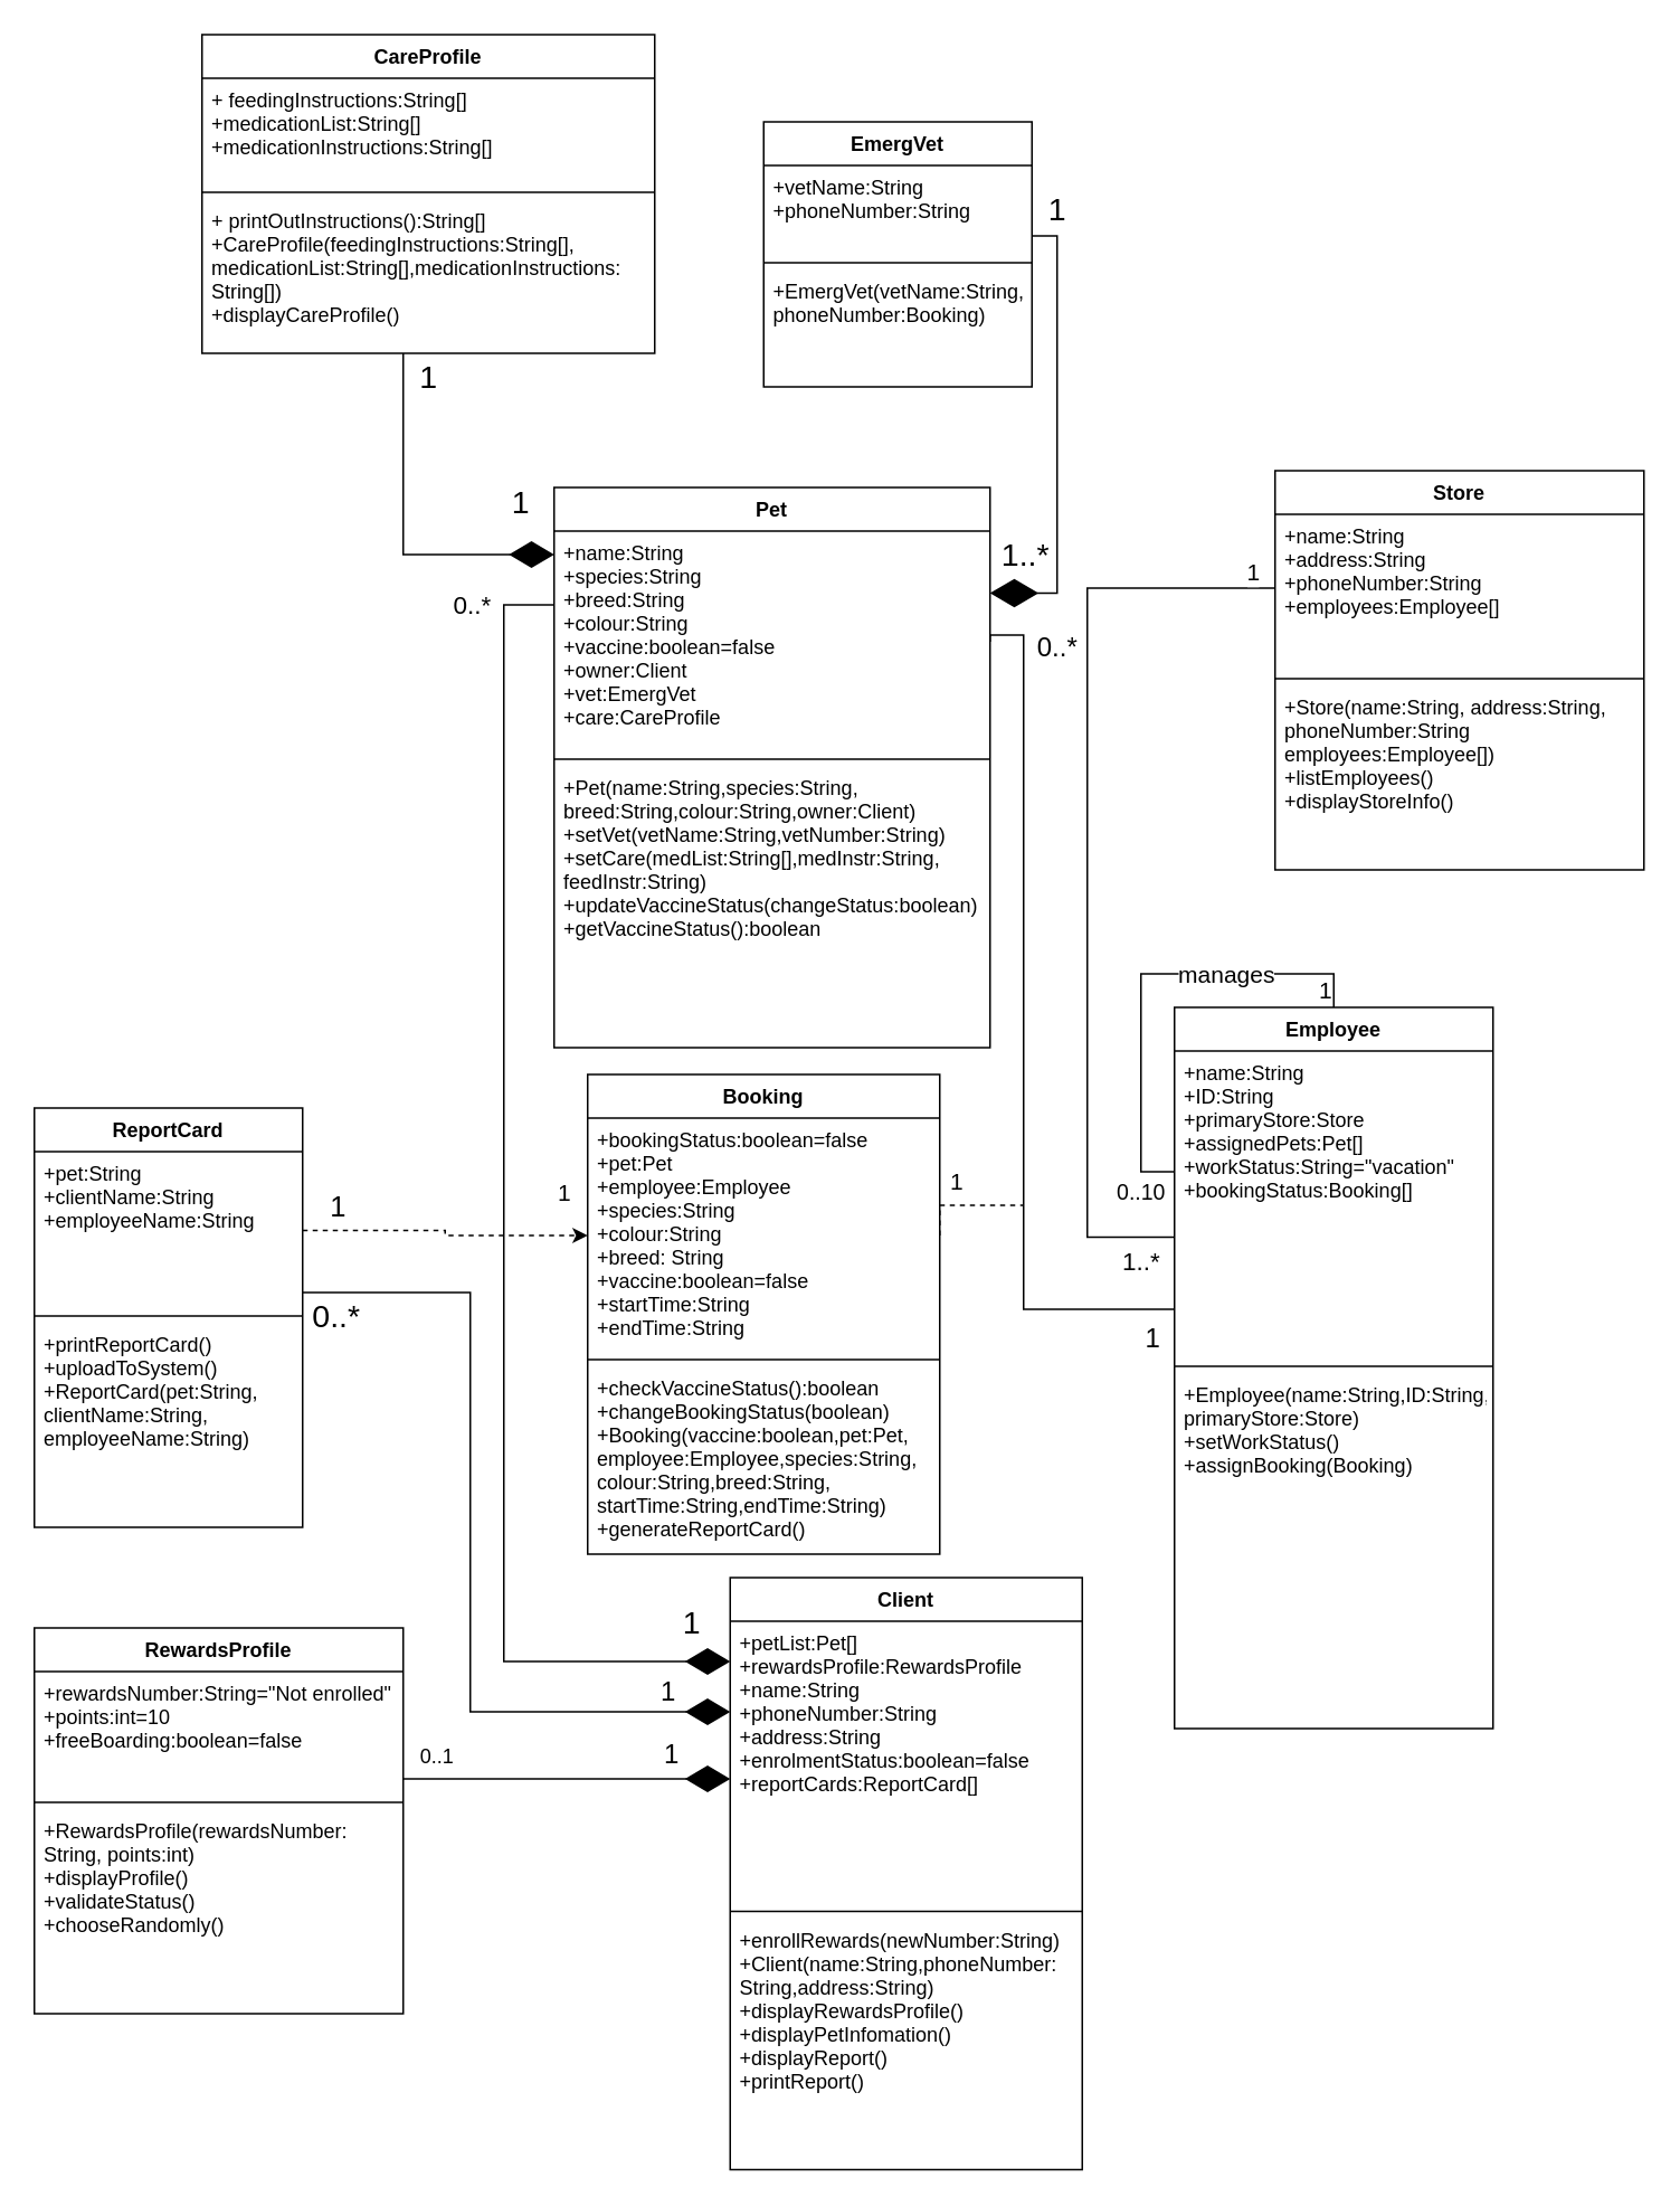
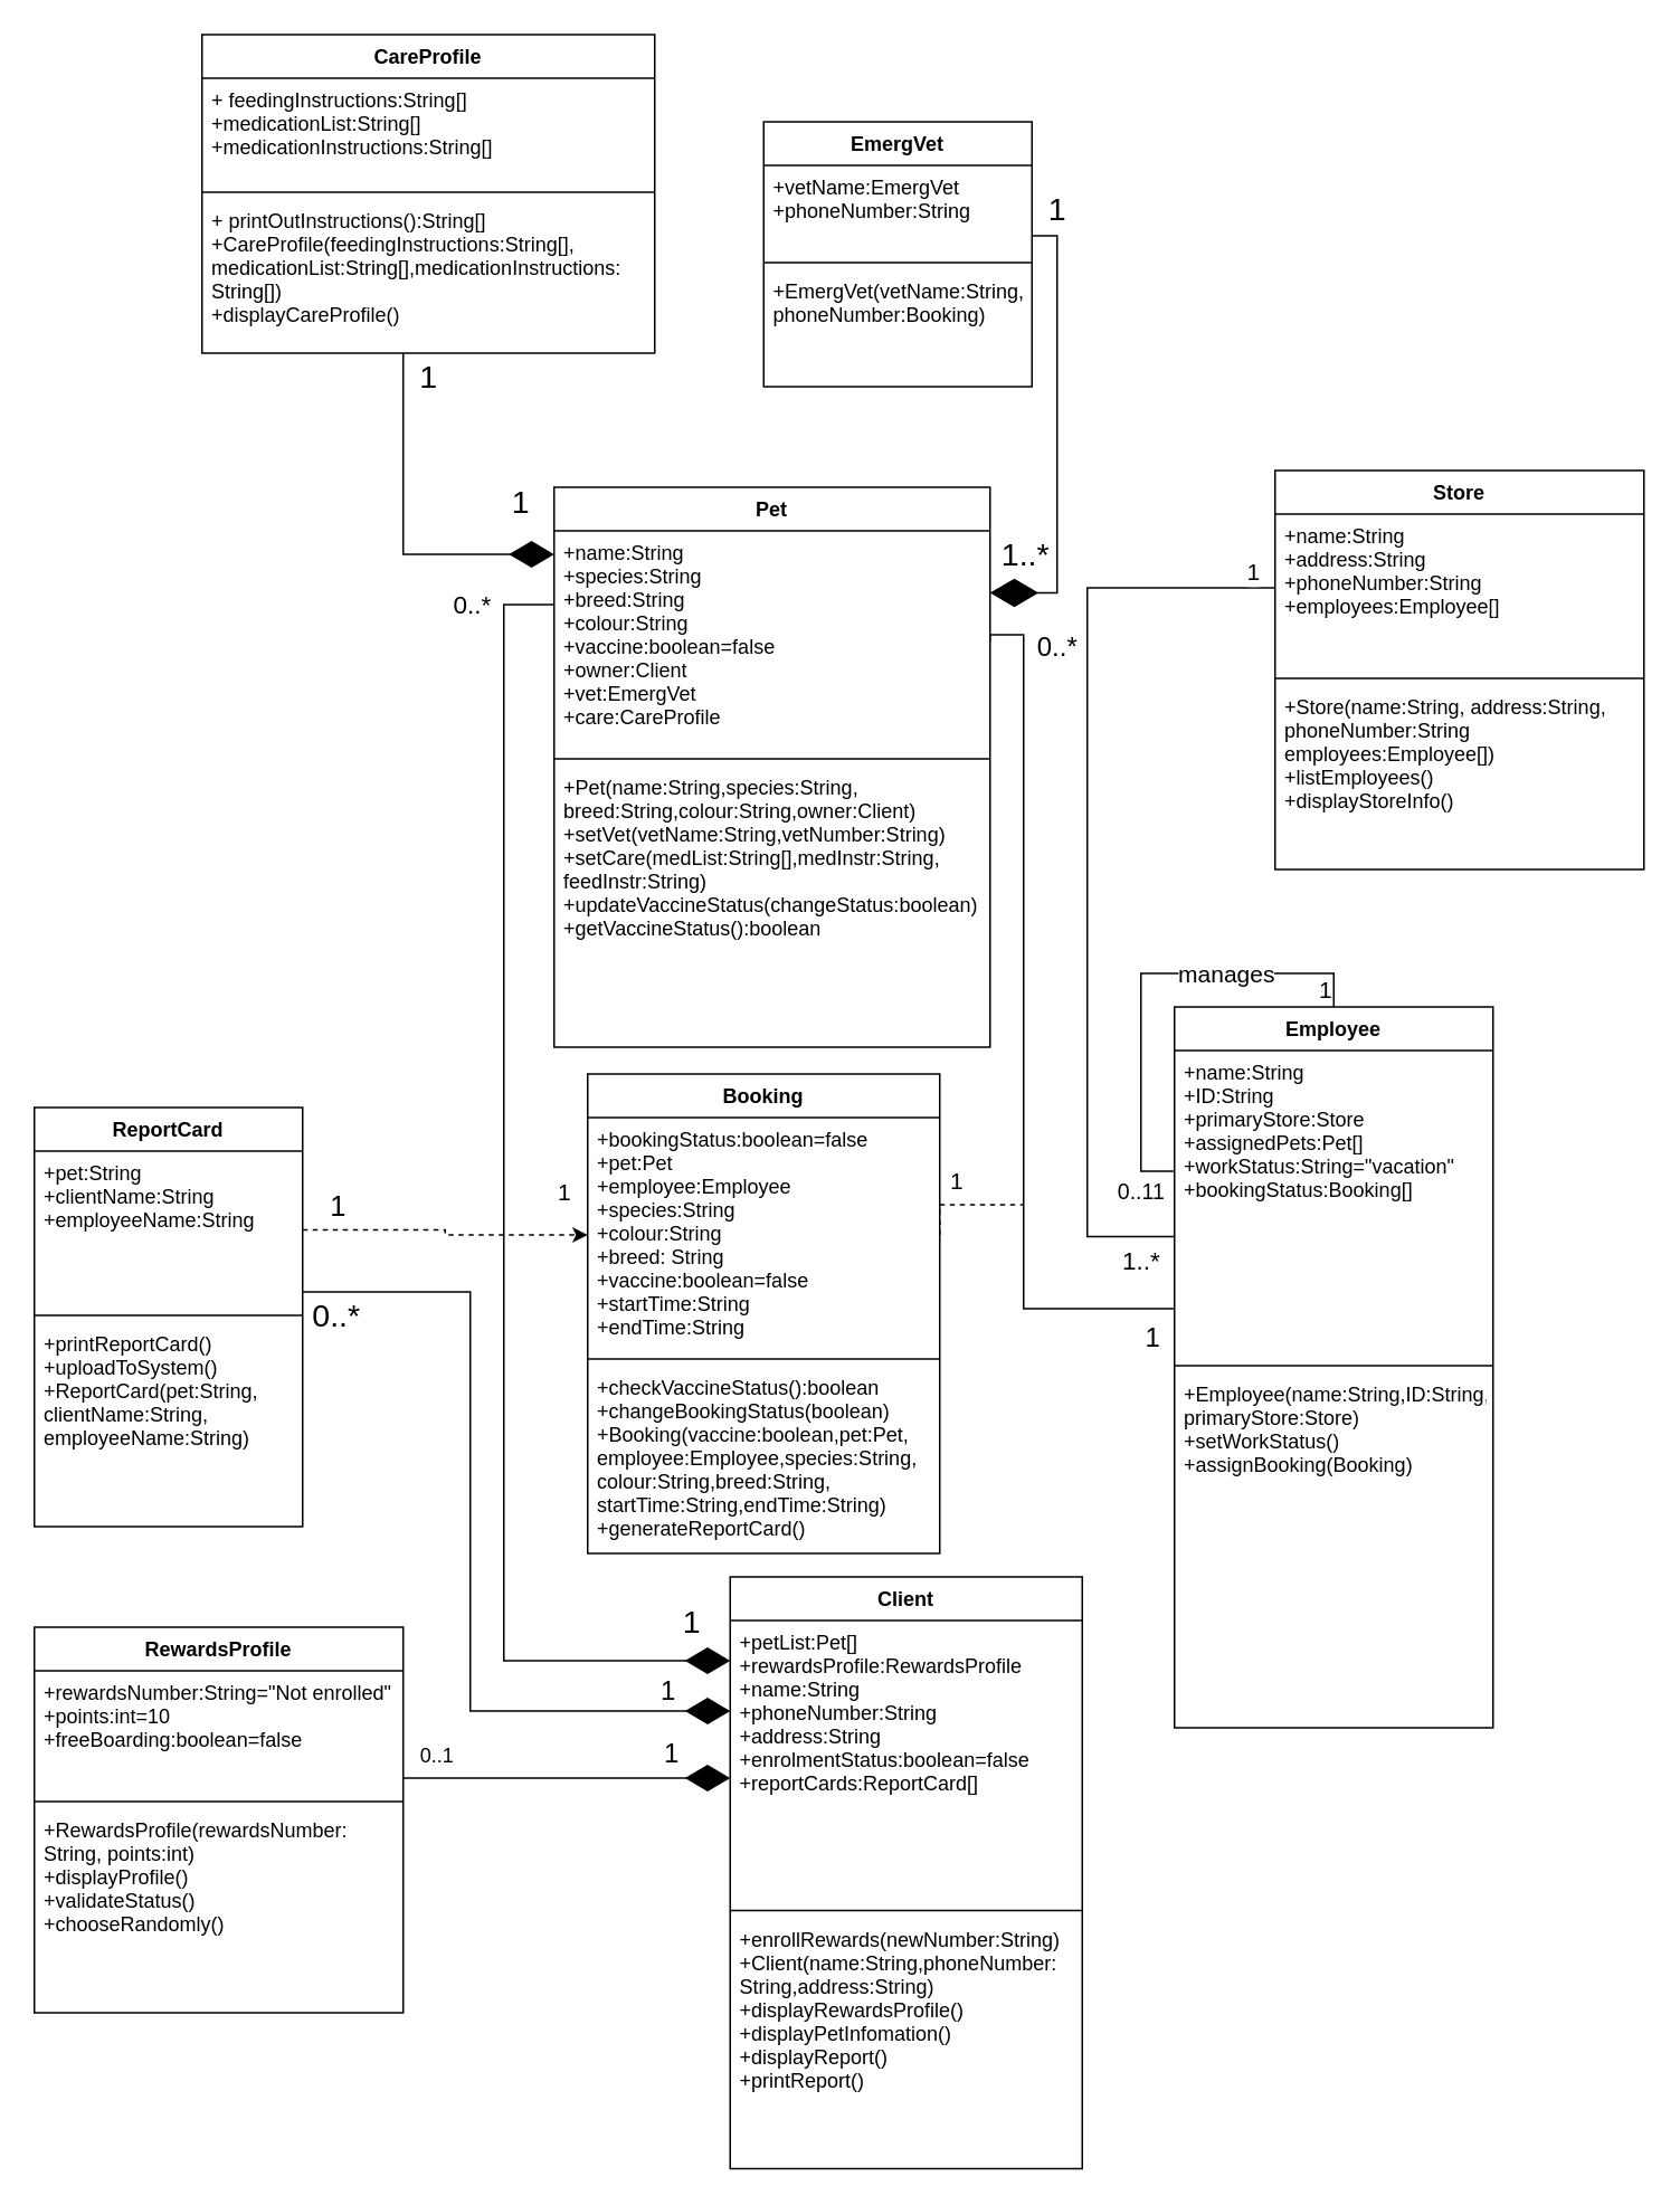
- <mxCell id="7" value="+vetName:String&#10;+phoneNumber:String" style="text;strokeColor=none;fillColor=none;align=left;verticalAlign=top;spacingLeft=4;spacingRight=4;overflow=hidden;rotatable=0;points=[[0,0.5],[1,0.5]];portConstraint=eastwest;" parent="6" vertex="1"><mxGeometry y="26" width="160" height="54" as="geometry" /></mxCell>
+ <mxCell id="7" value="+vetName:EmergVet&#10;+phoneNumber:String" style="text;strokeColor=none;fillColor=none;align=left;verticalAlign=top;spacingLeft=4;spacingRight=4;overflow=hidden;rotatable=0;points=[[0,0.5],[1,0.5]];portConstraint=eastwest;" parent="6" vertex="1"><mxGeometry y="26" width="160" height="54" as="geometry" /></mxCell>
- <mxCell id="38" value="&lt;font style=&quot;font-size: 13px&quot;&gt;0..10&lt;/font&gt;" style="text;html=1;align=center;verticalAlign=middle;resizable=0;points=[];autosize=1;" parent="1" vertex="1"><mxGeometry x="660" y="700" width="40" height="20" as="geometry" /></mxCell>
+ <mxCell id="38" value="&lt;font style=&quot;font-size: 13px&quot;&gt;0..11&lt;/font&gt;" style="text;html=1;align=center;verticalAlign=middle;resizable=0;points=[];autosize=1;" parent="1" vertex="1"><mxGeometry x="660" y="700" width="40" height="20" as="geometry" /></mxCell>
